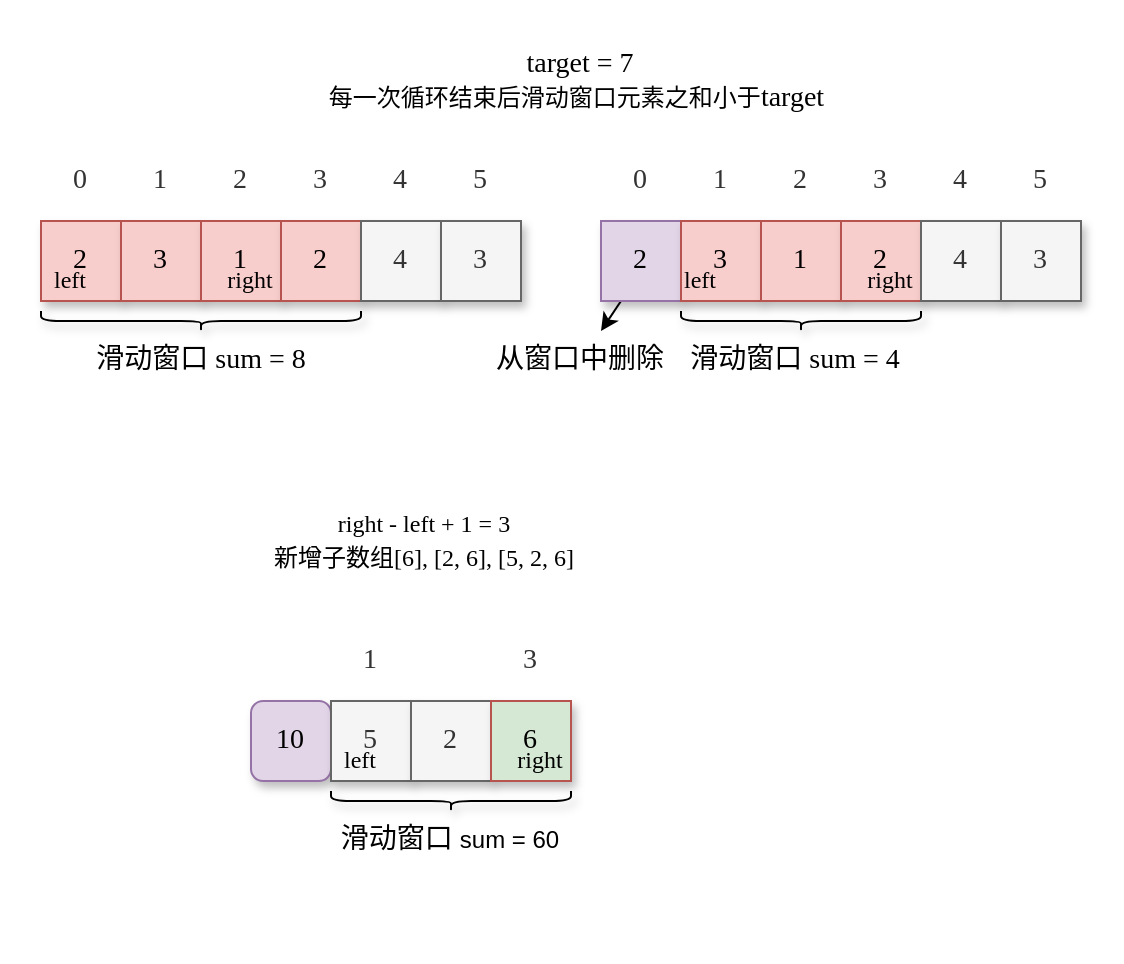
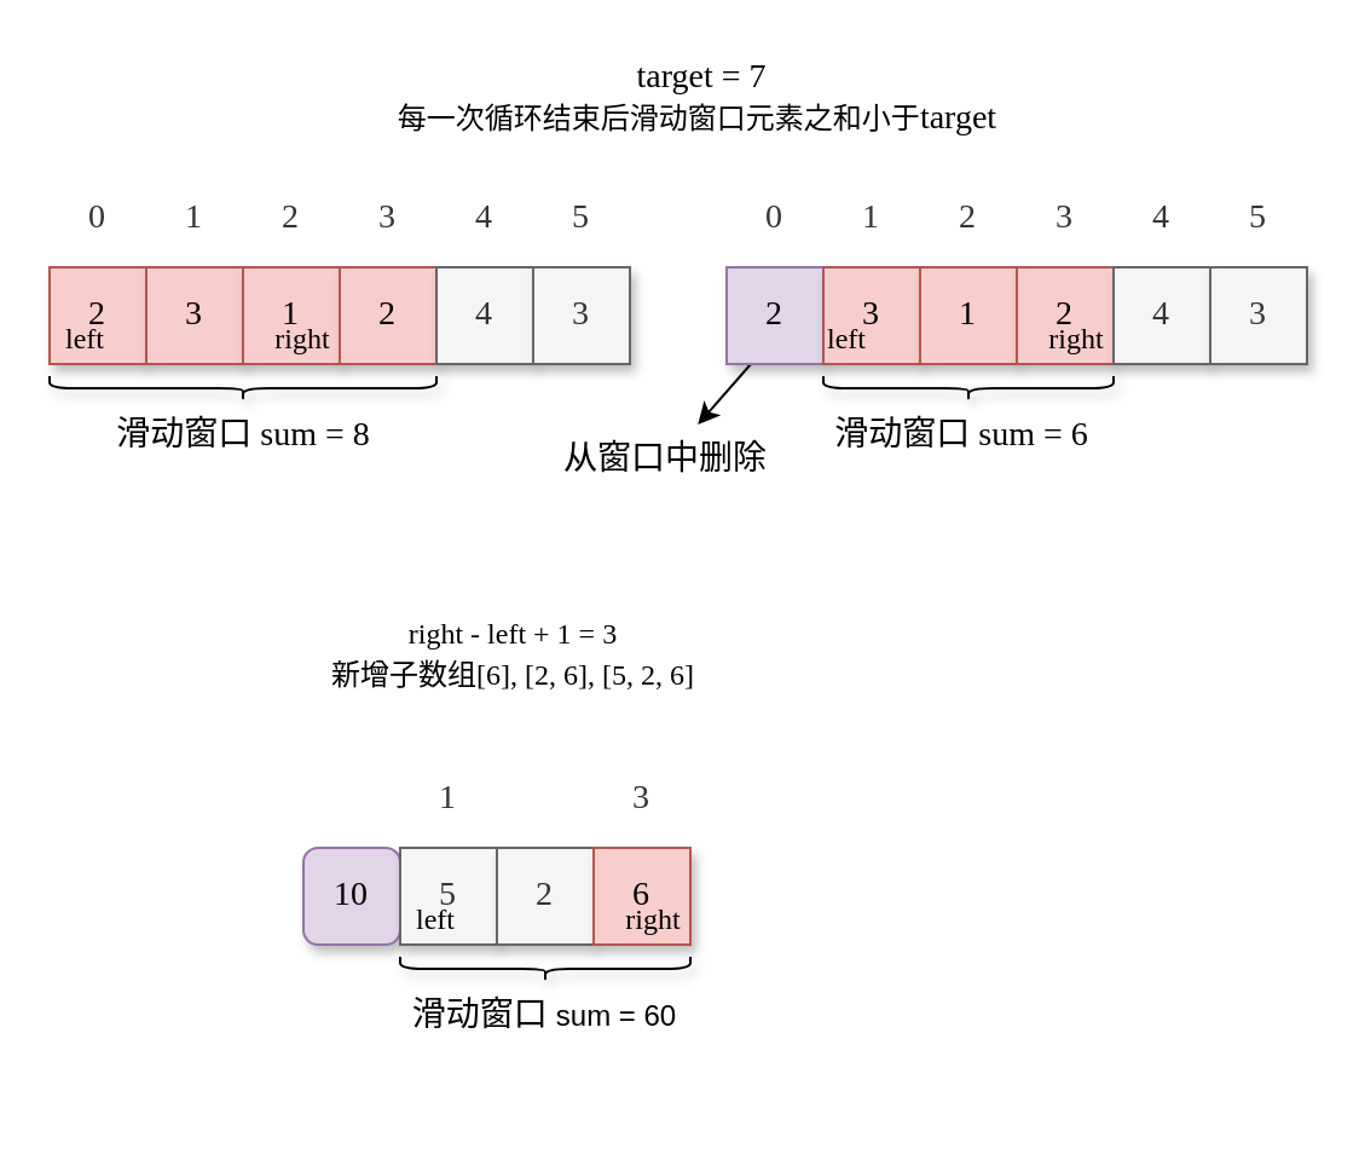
- <mxCell id="13" value="从窗口中删除" style="text;html=1;strokeColor=none;fillColor=none;align=center;verticalAlign=middle;whiteSpace=wrap;rounded=0;shadow=1;glass=0;fontFamily=Comic Sans MS;fontSize=14;" vertex="1" parent="1"><mxGeometry x="245" y="165" width="90" height="30" as="geometry" /></mxCell>
+ <mxCell id="13" value="从窗口中删除" style="text;html=1;strokeColor=none;fillColor=none;align=center;verticalAlign=middle;whiteSpace=wrap;rounded=0;shadow=1;glass=0;fontFamily=Comic Sans MS;fontSize=14;" vertex="1" parent="1"><mxGeometry x="230" y="175" width="90" height="30" as="geometry" /></mxCell>
- <mxCell id="41" value="滑动窗口 sum = 4" style="text;html=1;strokeColor=none;fillColor=none;align=center;verticalAlign=middle;whiteSpace=wrap;rounded=0;shadow=1;glass=0;fontFamily=Comic Sans MS;fontSize=14;" vertex="1" parent="1"><mxGeometry x="335" y="170" width="125" height="20" as="geometry" /></mxCell>
+ <mxCell id="41" value="滑动窗口 sum = 6" style="text;html=1;strokeColor=none;fillColor=none;align=center;verticalAlign=middle;whiteSpace=wrap;rounded=0;shadow=1;glass=0;fontFamily=Comic Sans MS;fontSize=14;" vertex="1" parent="1"><mxGeometry x="335" y="170" width="125" height="20" as="geometry" /></mxCell>
- <mxCell id="19" value="&lt;font face=&quot;Comic Sans MS&quot; style=&quot;font-size: 14px&quot;&gt;6&lt;/font&gt;" style="rounded=0;whiteSpace=wrap;html=1;shadow=1;fillColor=#d5e8d4;strokeColor=#b85450;glass=0;" vertex="1" parent="1"><mxGeometry x="245" y="350" width="40" height="40" as="geometry" /></mxCell>
+ <mxCell id="19" value="&lt;font face=&quot;Comic Sans MS&quot; style=&quot;font-size: 14px&quot;&gt;6&lt;/font&gt;" style="rounded=0;whiteSpace=wrap;html=1;shadow=1;fillColor=#f8cecc;strokeColor=#b85450;glass=0;" vertex="1" parent="1"><mxGeometry x="245" y="350" width="40" height="40" as="geometry" /></mxCell>
